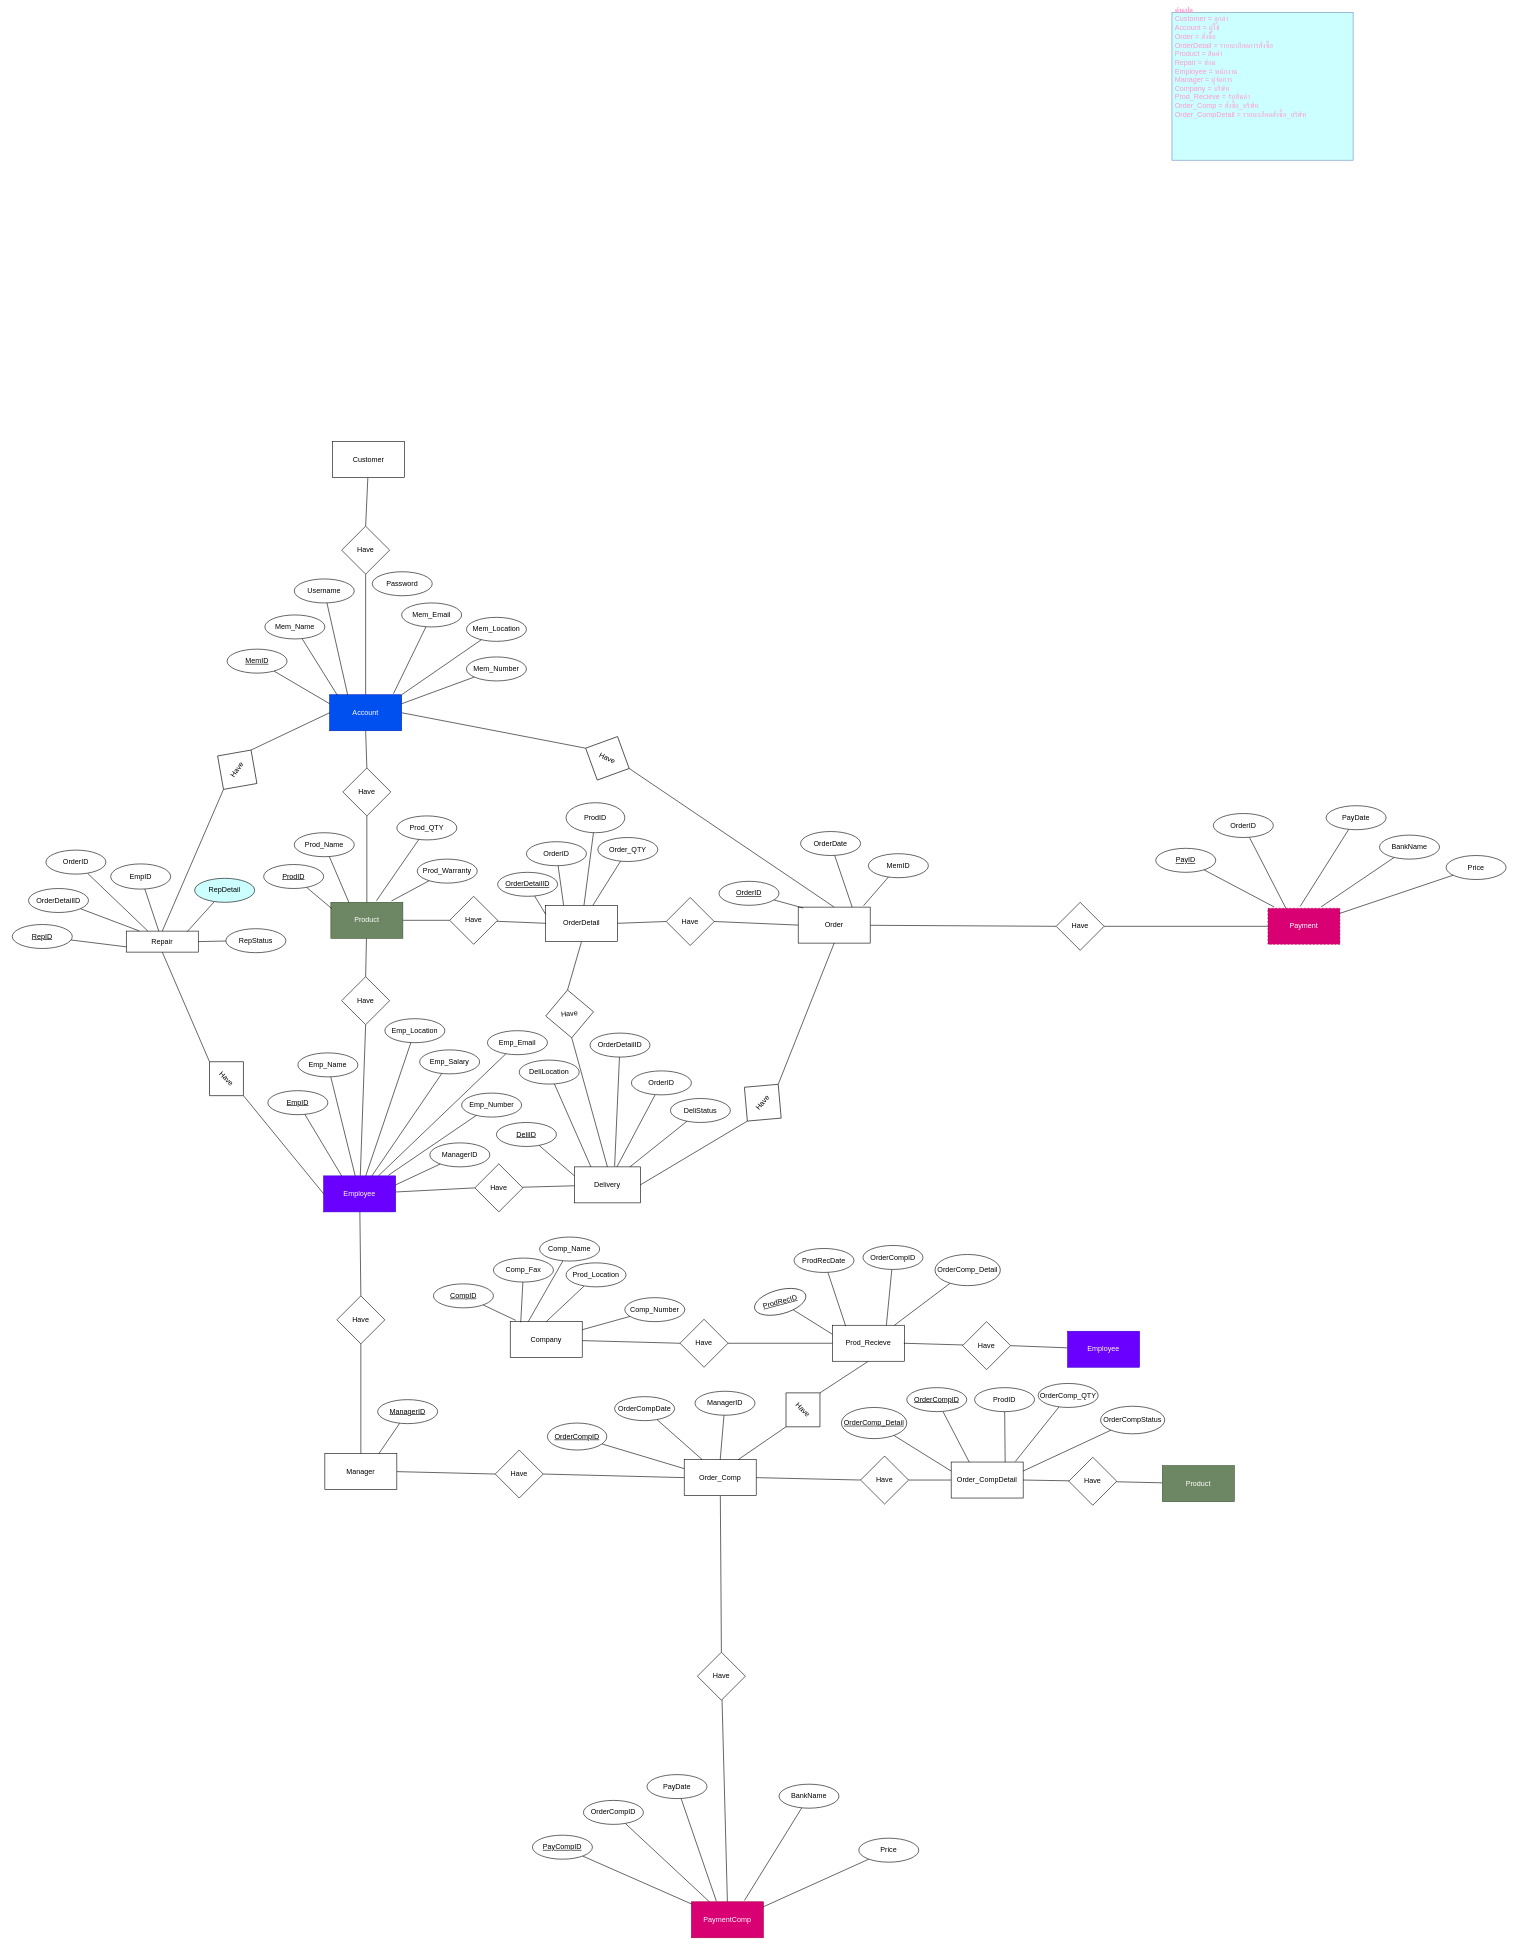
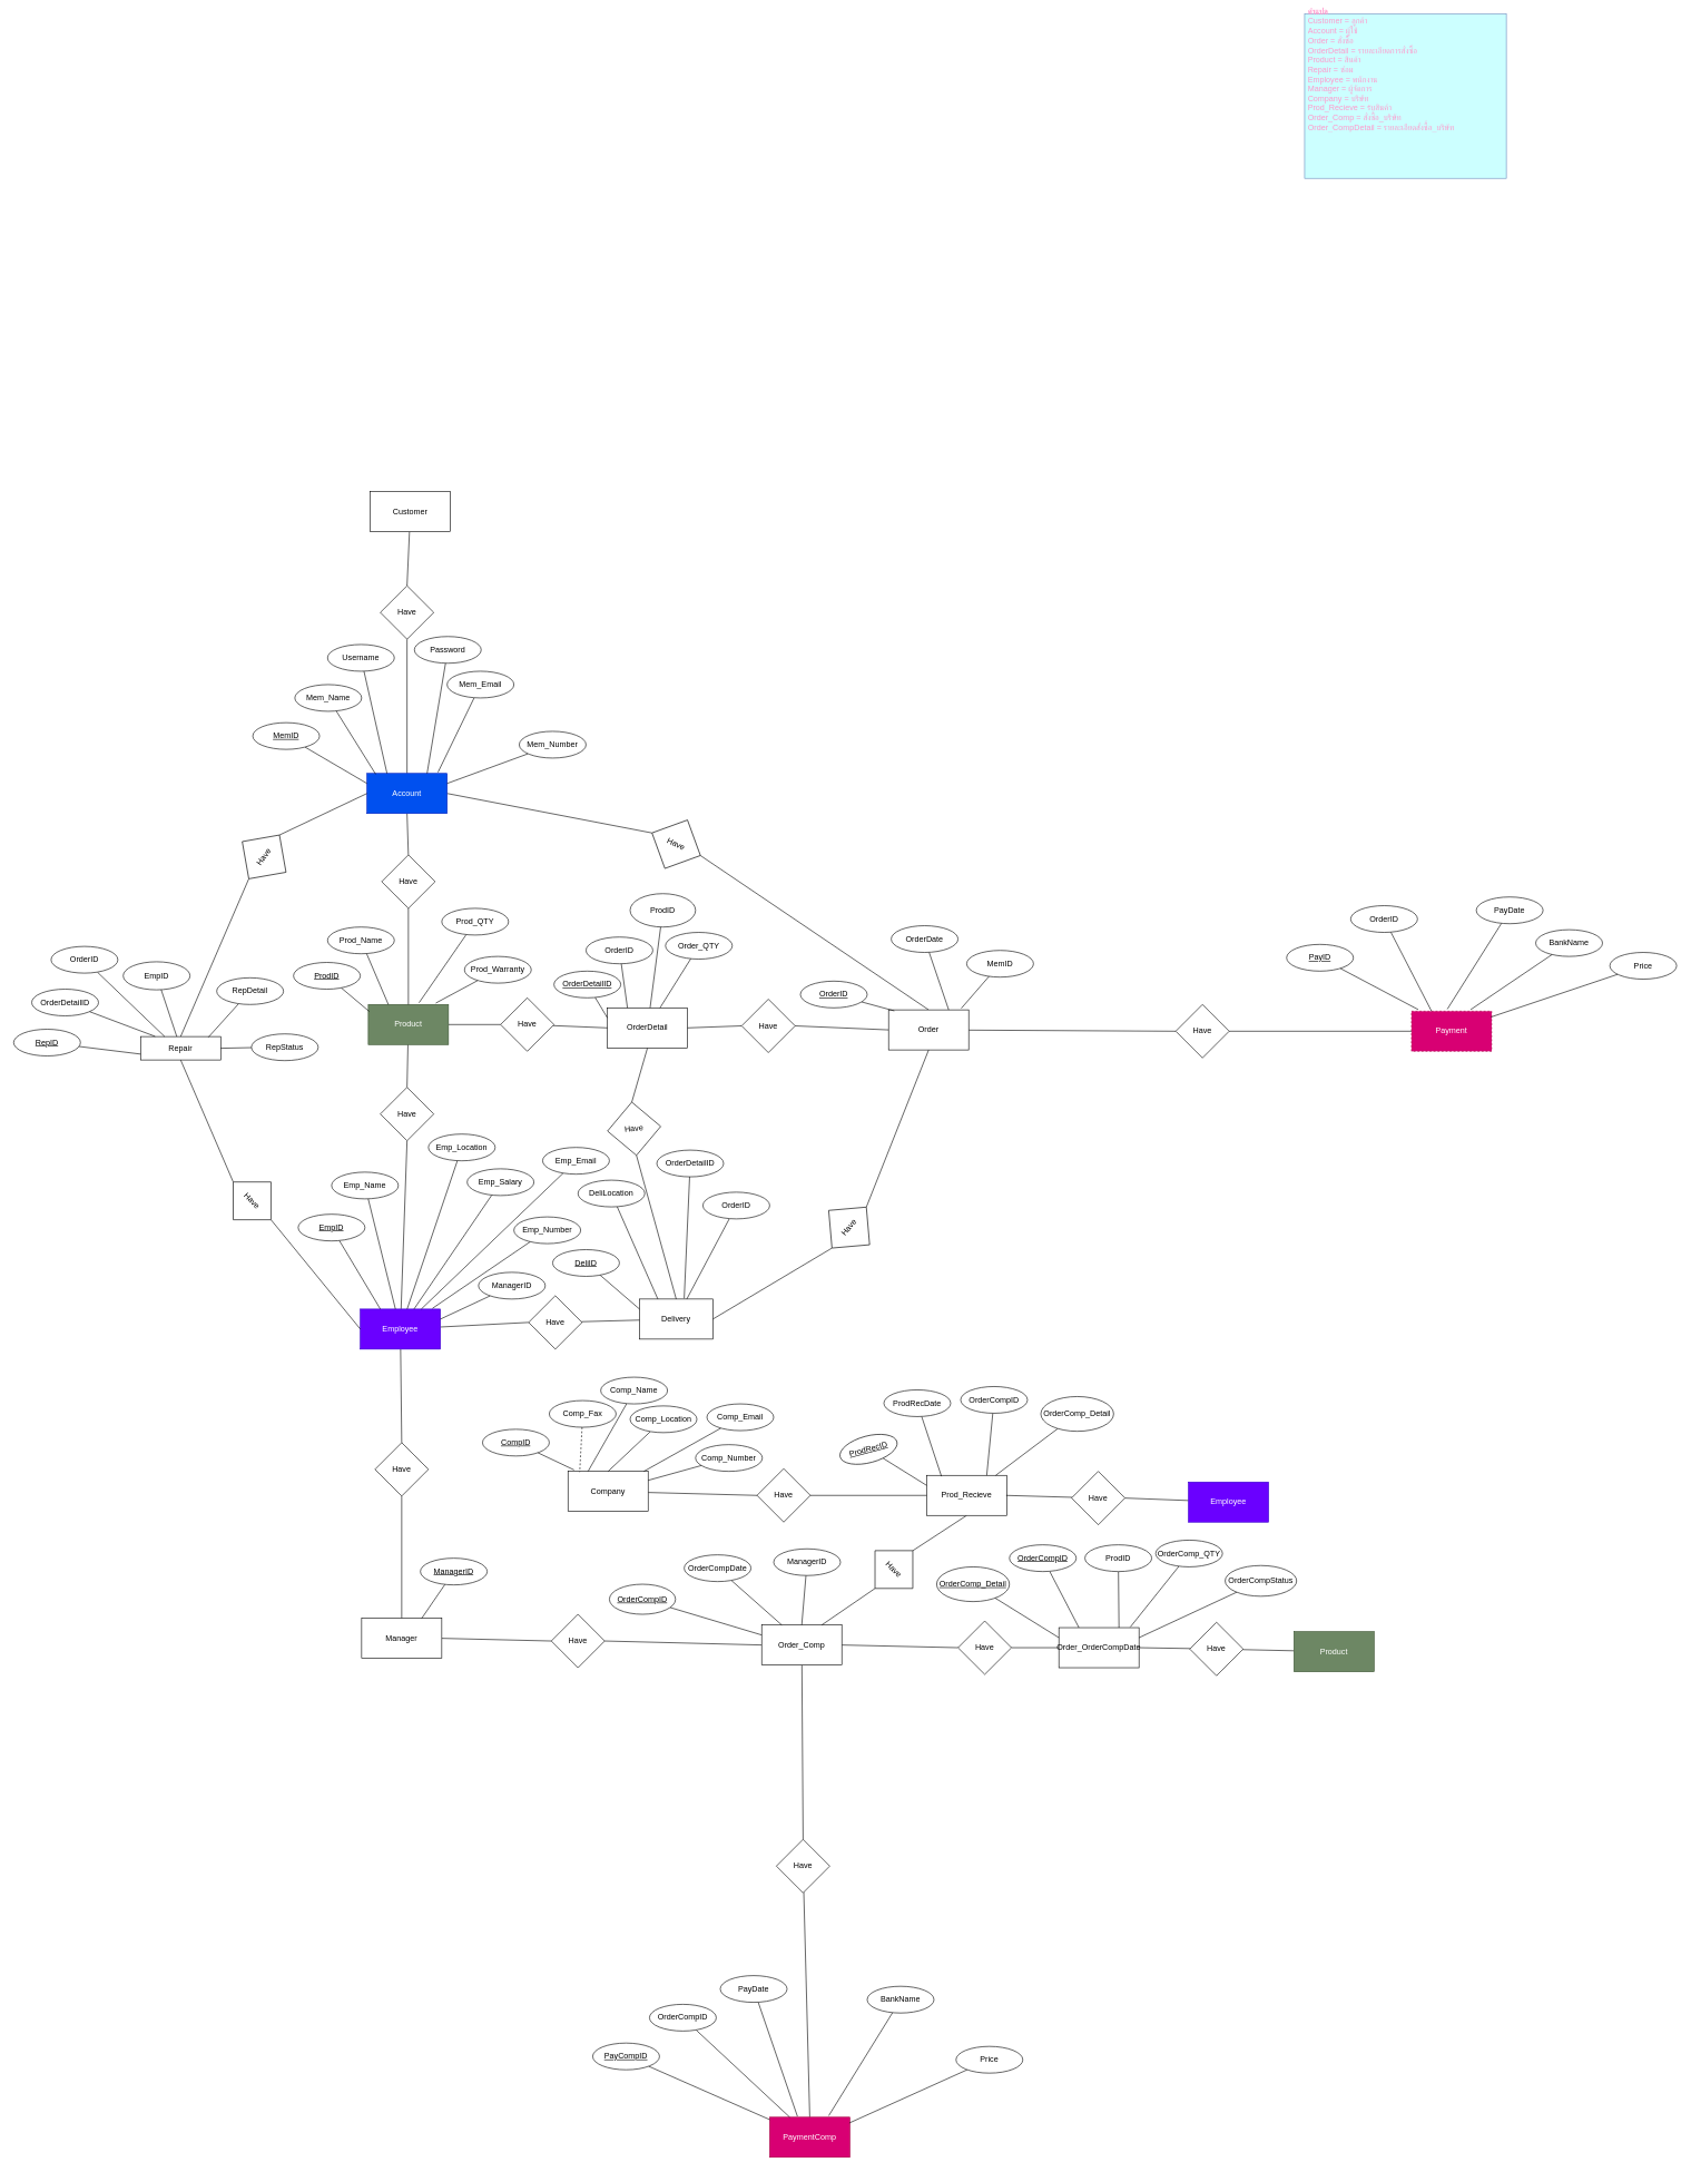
- <mxCell id="18" value="Mem_Location" style="ellipse;whiteSpace=wrap;html=1;align=center;" parent="1" vertex="1"><mxGeometry x="777" y="1028" width="100" height="40" as="geometry" /></mxCell>
+ <mxCell id="11" style="edgeStyle=none;rounded=0;orthogonalLoop=1;jettySize=auto;html=1;entryX=0.75;entryY=0;entryDx=0;entryDy=0;endArrow=none;endFill=0;" parent="1" source="12" target="8" edge="1"><mxGeometry relative="1" as="geometry" /></mxCell>
- <mxCell id="17" style="edgeStyle=none;rounded=0;orthogonalLoop=1;jettySize=auto;html=1;entryX=1;entryY=0;entryDx=0;entryDy=0;endArrow=none;endFill=0;" parent="1" source="18" target="8" edge="1"><mxGeometry relative="1" as="geometry" /></mxCell>
- <mxCell id="132" value="RepDetail" style="ellipse;whiteSpace=wrap;html=1;align=center;fontStyle=0;fillColor=#ccffff;" parent="1" vertex="1"><mxGeometry x="324" y="1463" width="100" height="40" as="geometry" /></mxCell>
+ <mxCell id="132" value="RepDetail" style="ellipse;whiteSpace=wrap;html=1;align=center;fontStyle=0" parent="1" vertex="1"><mxGeometry x="324" y="1463" width="100" height="40" as="geometry" /></mxCell>
- <mxCell id="92" value="DeliStatus" style="ellipse;whiteSpace=wrap;html=1;align=center;fontStyle=0" parent="1" vertex="1"><mxGeometry x="1117" y="1830" width="100" height="40" as="geometry" /></mxCell>
- <mxCell id="91" style="edgeStyle=none;rounded=0;orthogonalLoop=1;jettySize=auto;html=1;endArrow=none;endFill=0;" parent="1" source="92" target="86" edge="1"><mxGeometry relative="1" as="geometry" /></mxCell>
+ <mxCell id="167" value="Comp_Email" style="ellipse;whiteSpace=wrap;html=1;align=center;fontStyle=0" parent="1" vertex="1"><mxGeometry x="1058" y="2101" width="100" height="40" as="geometry" /></mxCell>
- <mxCell id="165" value="Prod_Location" style="ellipse;whiteSpace=wrap;html=1;align=center;fontStyle=0" parent="1" vertex="1"><mxGeometry x="943" y="2104" width="100" height="40" as="geometry" /></mxCell>
+ <mxCell id="165" value="Comp_Location" style="ellipse;whiteSpace=wrap;html=1;align=center;fontStyle=0" parent="1" vertex="1"><mxGeometry x="943" y="2104" width="100" height="40" as="geometry" /></mxCell>
- <mxCell id="170" style="edgeStyle=none;rounded=0;orthogonalLoop=1;jettySize=auto;html=1;entryX=0.146;entryY=0.019;entryDx=0;entryDy=0;entryPerimeter=0;endArrow=none;endFill=0;" parent="1" source="171" target="147" edge="1"><mxGeometry relative="1" as="geometry" /></mxCell>
+ <mxCell id="170" style="edgeStyle=none;rounded=0;orthogonalLoop=1;jettySize=auto;html=1;entryX=0.146;entryY=0.019;entryDx=0;entryDy=0;entryPerimeter=0;endArrow=none;endFill=0;dashed=1;" parent="1" source="171" target="147" edge="1"><mxGeometry relative="1" as="geometry" /></mxCell>
+ <mxCell id="166" style="edgeStyle=none;rounded=0;orthogonalLoop=1;jettySize=auto;html=1;endArrow=none;endFill=0;" parent="1" source="167" target="147" edge="1"><mxGeometry relative="1" as="geometry" /></mxCell>
- <mxCell id="122" value="Order_CompDetail" style="rounded=0;whiteSpace=wrap;html=1;" parent="1" vertex="1"><mxGeometry x="1585" y="2436" width="120" height="60" as="geometry" /></mxCell>
+ <mxCell id="122" value="Order_OrderCompDate" style="rounded=0;whiteSpace=wrap;html=1;" parent="1" vertex="1"><mxGeometry x="1585" y="2436" width="120" height="60" as="geometry" /></mxCell>
